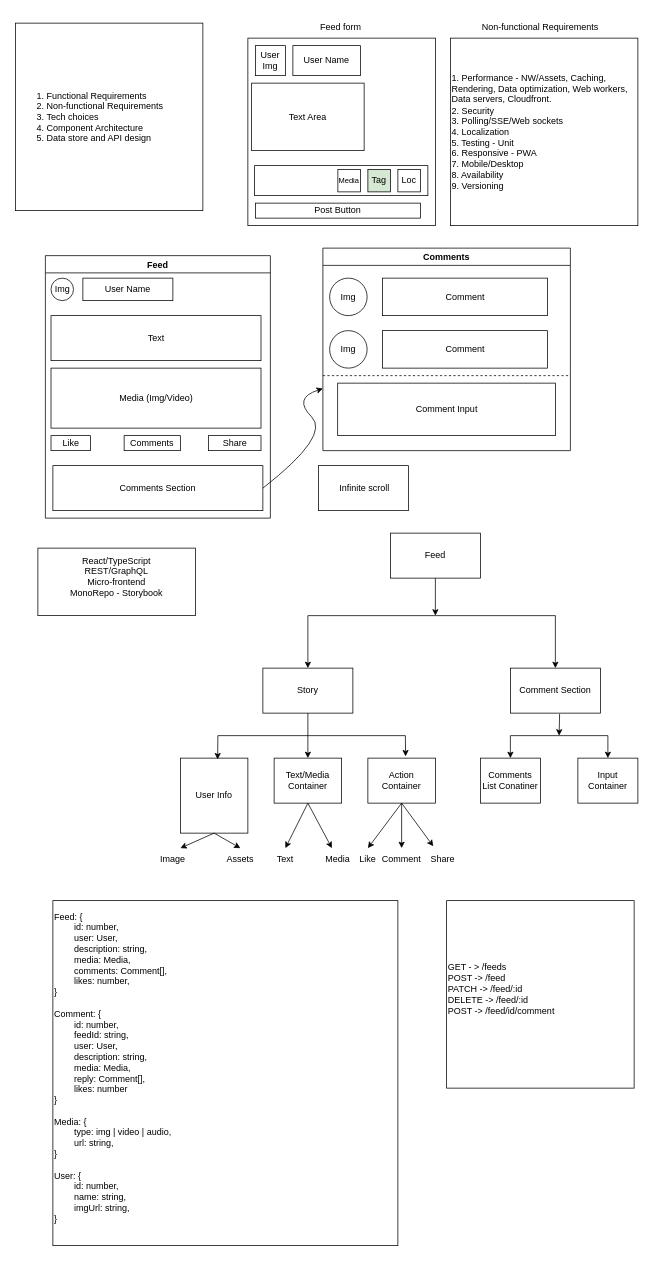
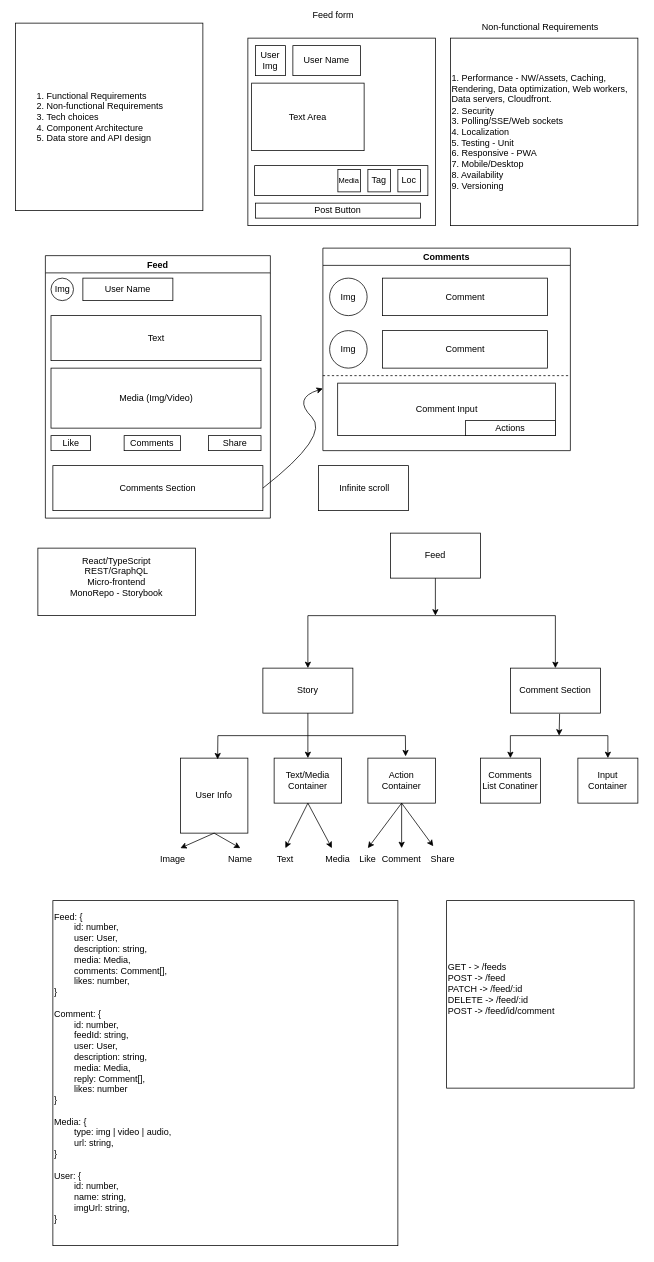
- <mxCell id="4" value="Feed form" style="text;html=1;align=center;verticalAlign=middle;whiteSpace=wrap;rounded=0;" vertex="1" parent="1"><mxGeometry x="424" y="20" width="60" height="30" as="geometry" /></mxCell>
+ <mxCell id="4" value="Feed form" style="text;html=1;align=center;verticalAlign=middle;whiteSpace=wrap;rounded=0;" vertex="1" parent="1"><mxGeometry x="414" y="5" width="60" height="30" as="geometry" /></mxCell>
- <mxCell id="10" value="Tag" style="whiteSpace=wrap;html=1;aspect=fixed;fillColor=#d5e8d4;" vertex="1" parent="1"><mxGeometry x="490" y="225" width="30" height="30" as="geometry" /></mxCell>
+ <mxCell id="10" value="Tag" style="whiteSpace=wrap;html=1;aspect=fixed;" vertex="1" parent="1"><mxGeometry x="490" y="225" width="30" height="30" as="geometry" /></mxCell>
+ <mxCell id="29" value="Actions" style="rounded=0;whiteSpace=wrap;html=1;" vertex="1" parent="22"><mxGeometry x="190.25" y="230" width="120" height="20" as="geometry" /></mxCell>
- <mxCell id="59" value="Assets" style="text;html=1;align=center;verticalAlign=middle;whiteSpace=wrap;rounded=0;" vertex="1" parent="1"><mxGeometry x="290" y="1130" width="60" height="30" as="geometry" /></mxCell>
+ <mxCell id="59" value="Name" style="text;html=1;align=center;verticalAlign=middle;whiteSpace=wrap;rounded=0;" vertex="1" parent="1"><mxGeometry x="290" y="1130" width="60" height="30" as="geometry" /></mxCell>
